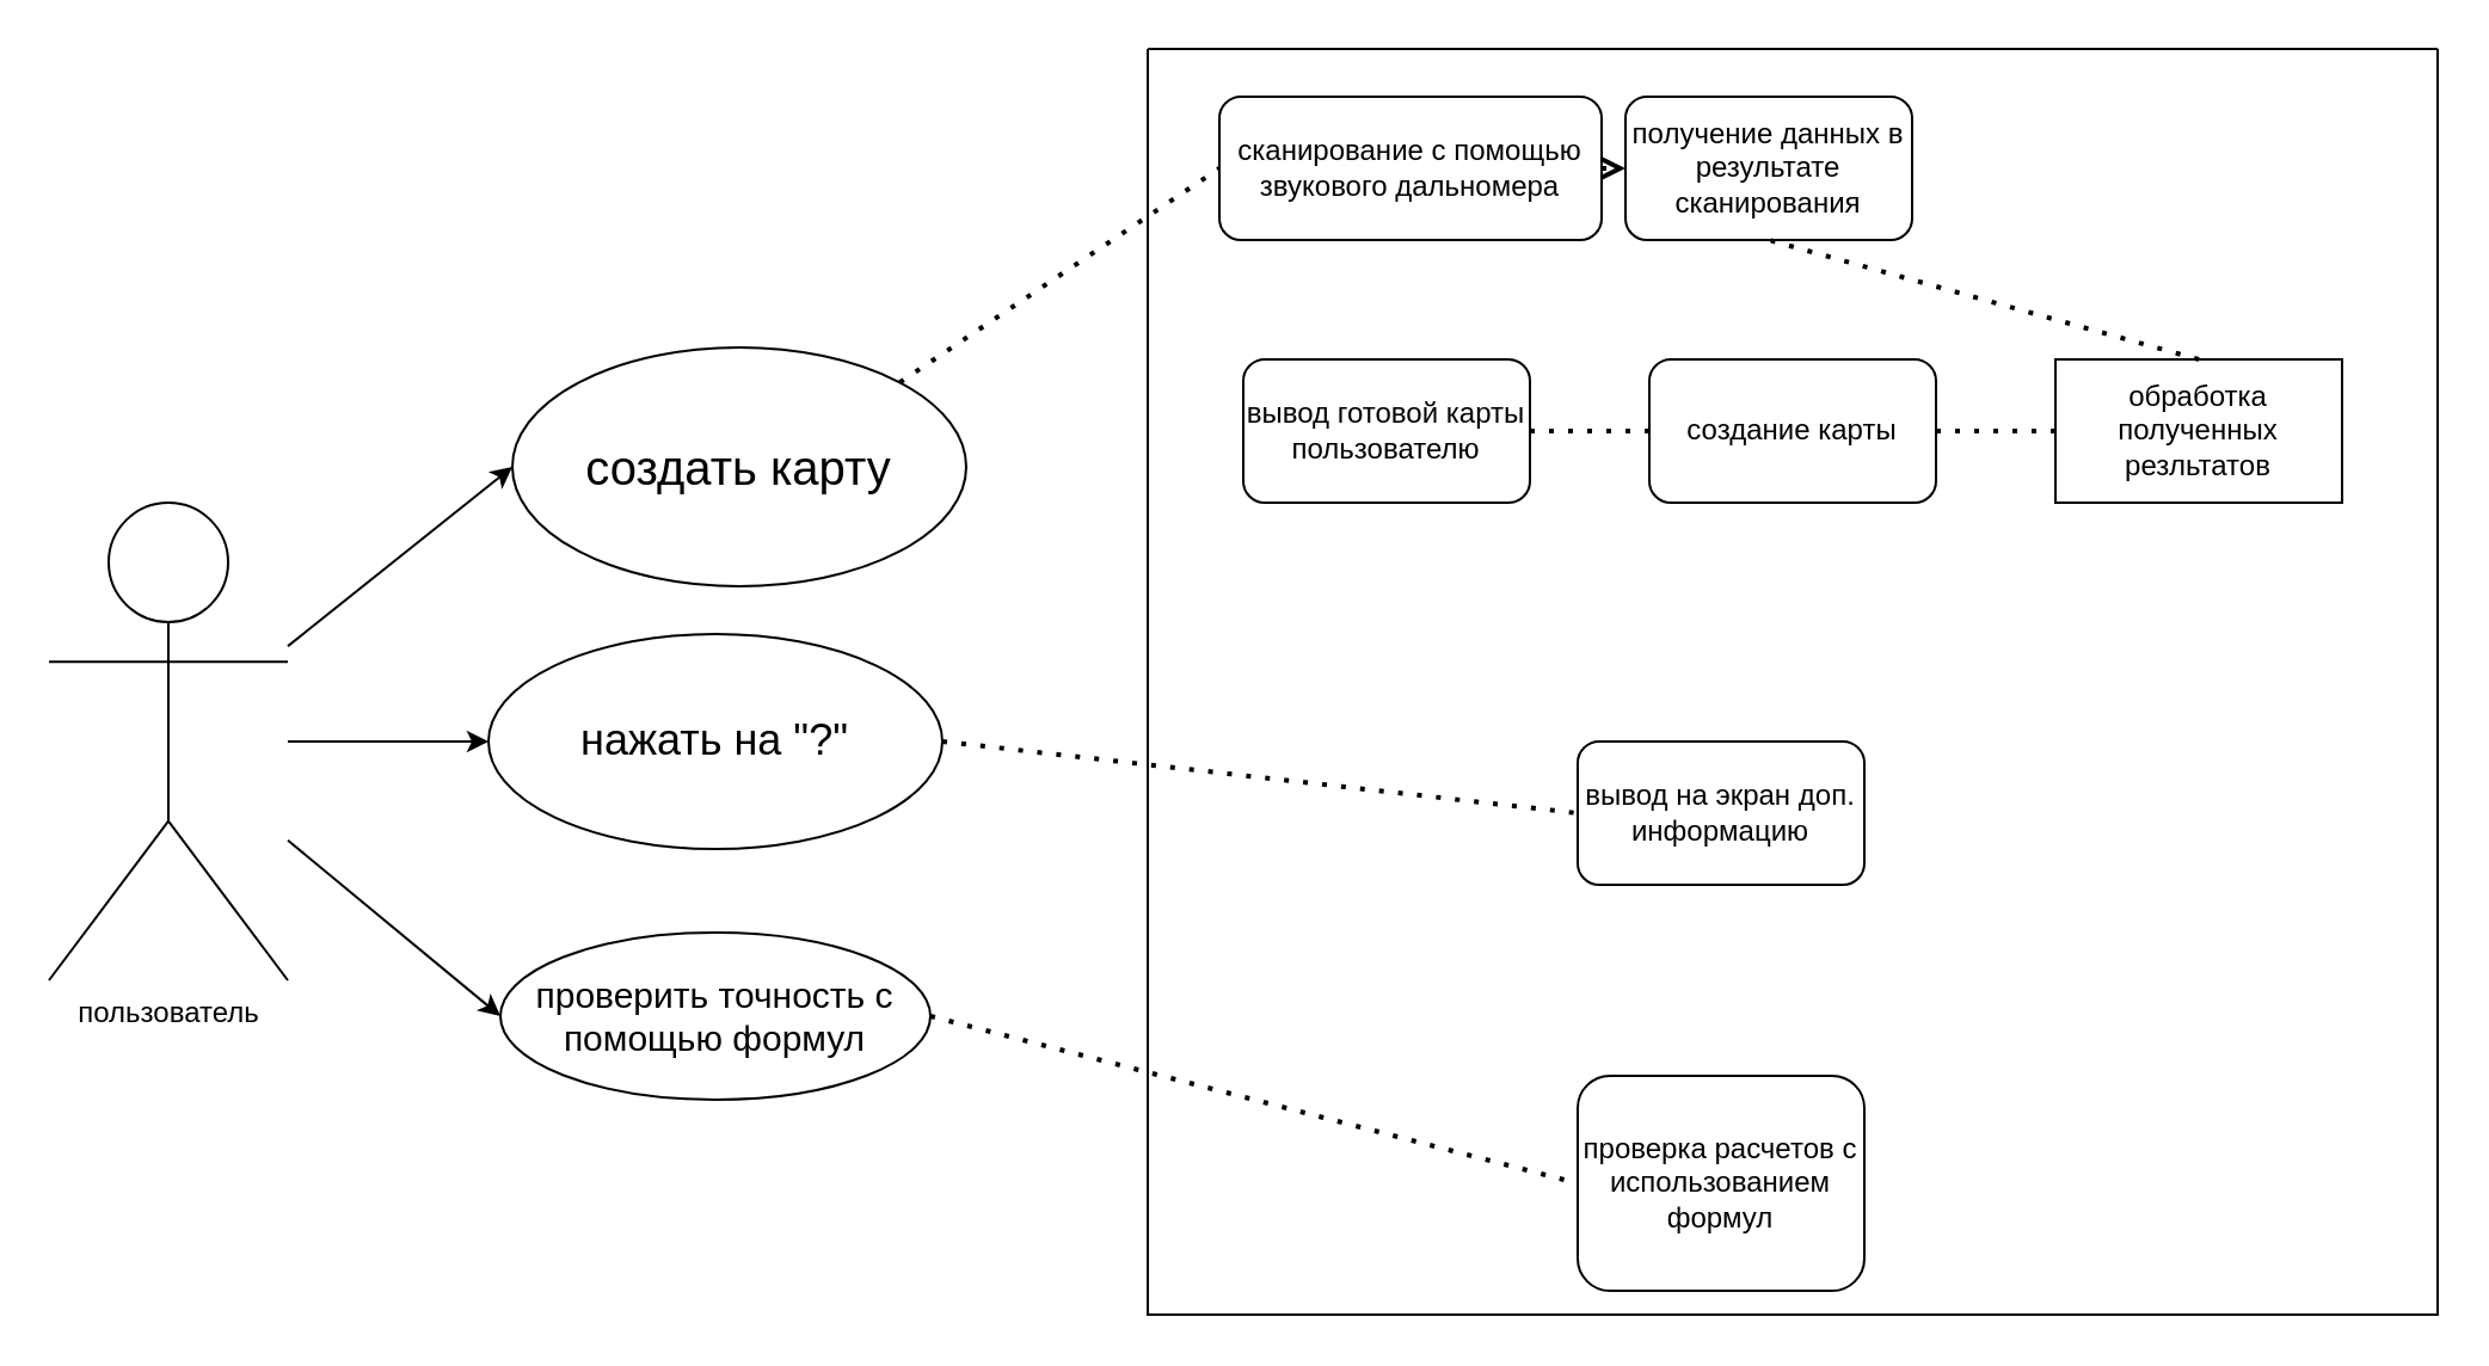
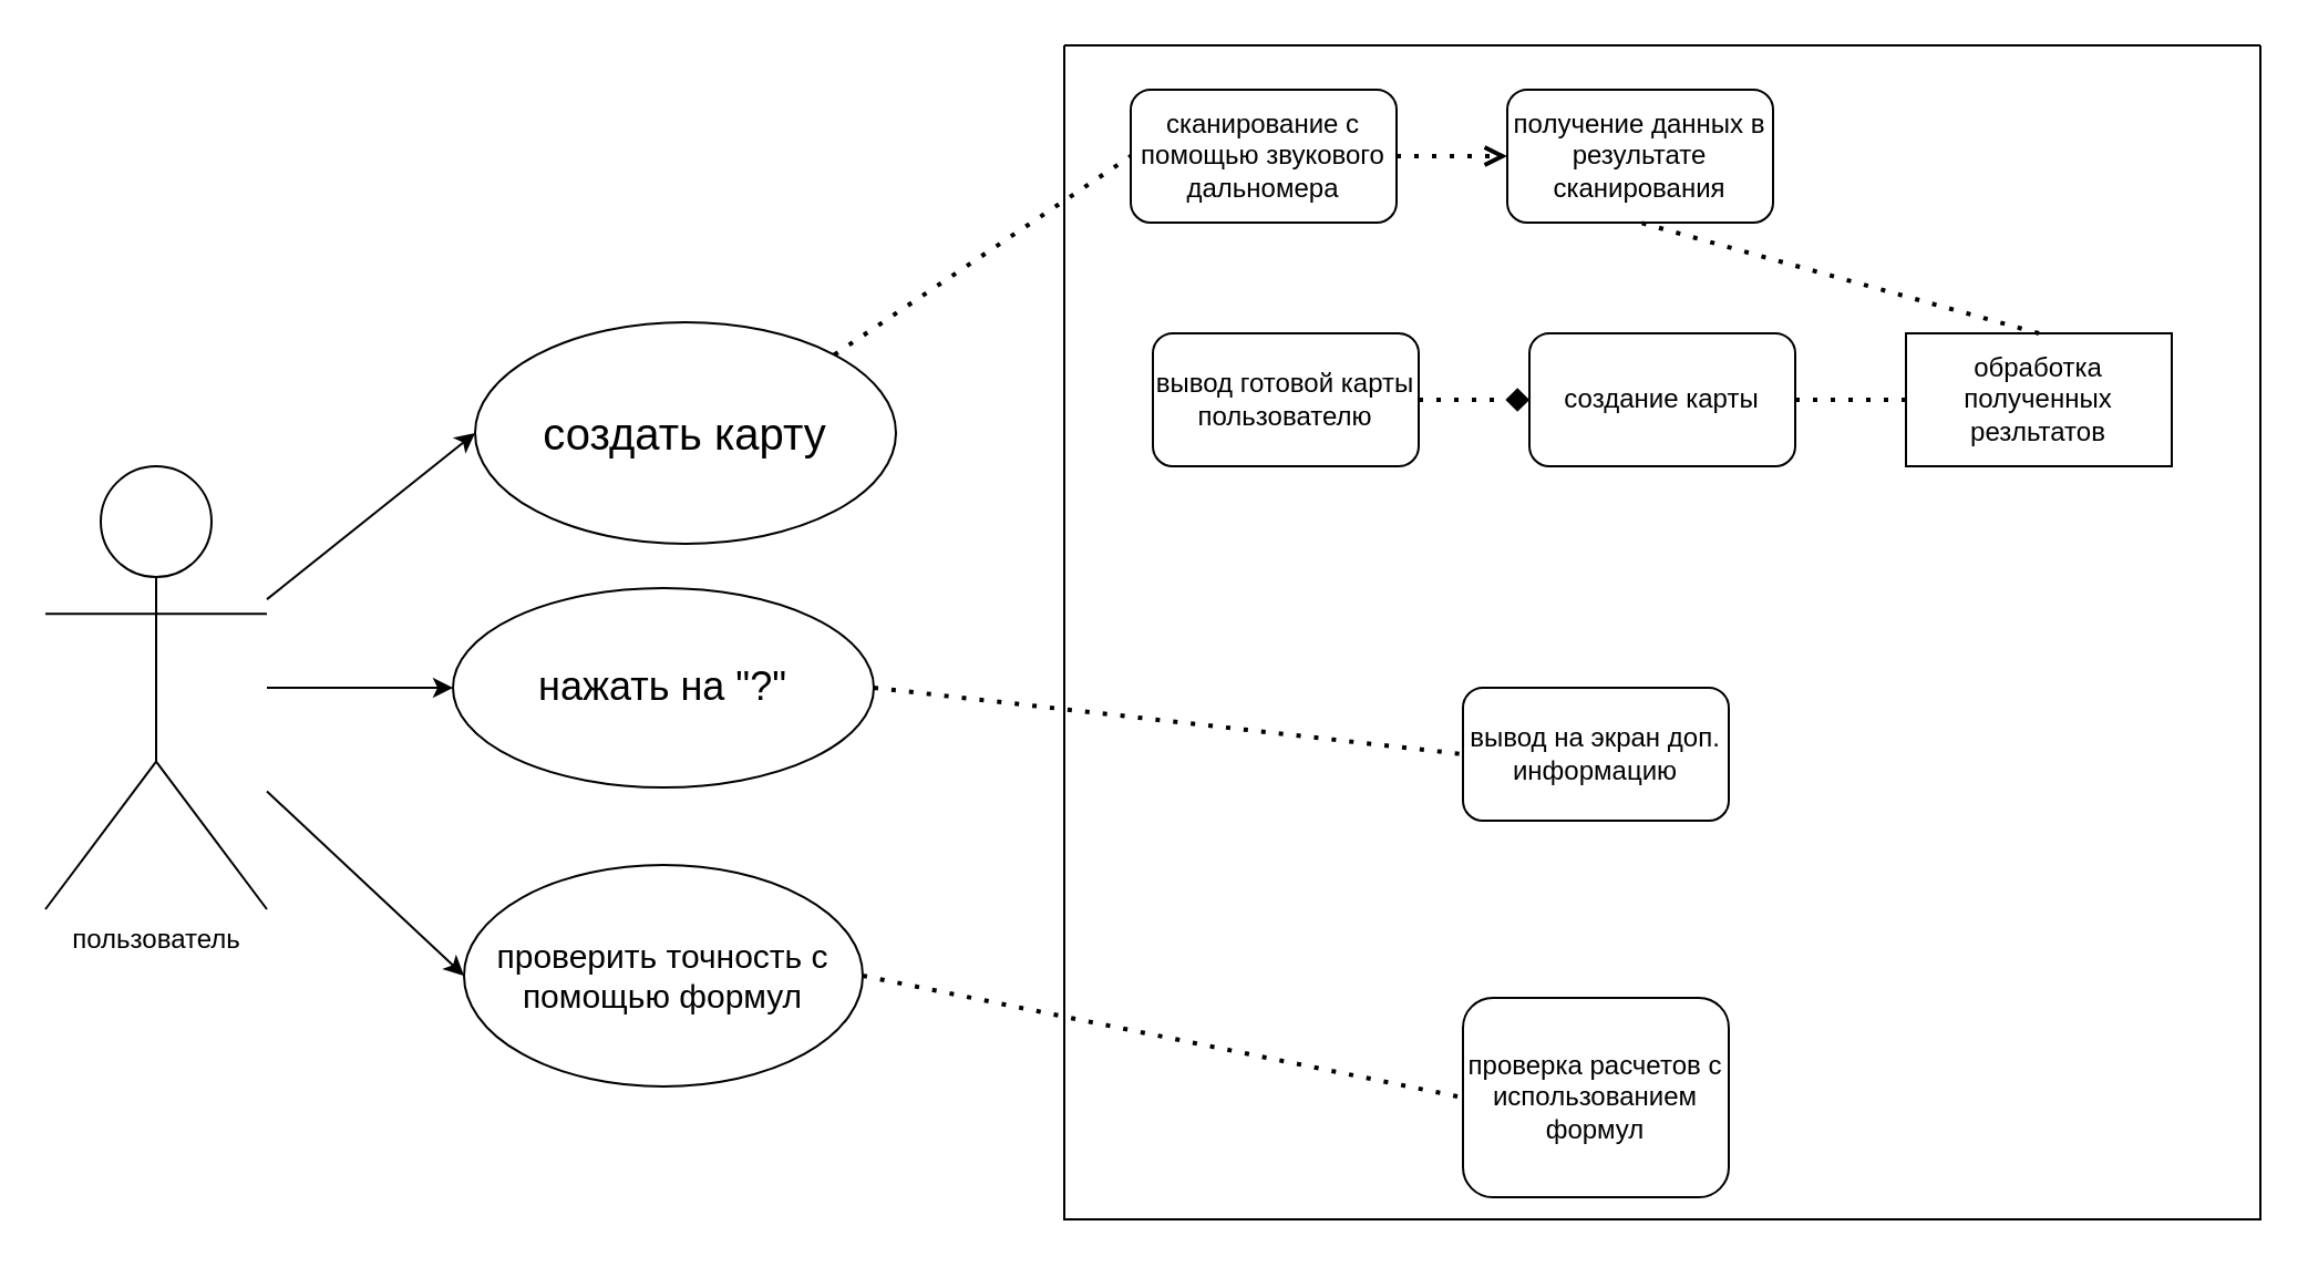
- <mxCell id="17" value="сканирование с помощью звукового дальномера" style="rounded=1;whiteSpace=wrap;html=1;" parent="14" vertex="1"><mxGeometry x="30" y="20" width="160" height="60" as="geometry" /></mxCell>
+ <mxCell id="17" value="сканирование с помощью звукового дальномера" style="rounded=1;whiteSpace=wrap;html=1;" parent="14" vertex="1"><mxGeometry x="30" y="20" width="120" height="60" as="geometry" /></mxCell>
- <mxCell id="23" value="" style="endArrow=none;dashed=1;html=1;dashPattern=1 3;strokeWidth=2;rounded=0;entryX=0;entryY=0.5;entryDx=0;entryDy=0;exitX=1;exitY=0.5;exitDx=0;exitDy=0;" parent="14" source="22" target="20" edge="1"><mxGeometry width="50" height="50" relative="1" as="geometry"><mxPoint x="60" y="300" as="sourcePoint" /><mxPoint x="110" y="250" as="targetPoint" /></mxGeometry></mxCell>
+ <mxCell id="23" value="" style="endArrow=diamond;dashed=1;html=1;dashPattern=1 3;strokeWidth=2;rounded=0;entryX=0;entryY=0.5;entryDx=0;entryDy=0;exitX=1;exitY=0.5;exitDx=0;exitDy=0;" parent="14" source="22" target="20" edge="1"><mxGeometry width="50" height="50" relative="1" as="geometry"><mxPoint x="60" y="300" as="sourcePoint" /><mxPoint x="110" y="250" as="targetPoint" /></mxGeometry></mxCell>
- <mxCell id="5" value="&lt;font style=&quot;font-size: 15px;&quot;&gt;проверить точность с помощью формул&lt;/font&gt;" style="ellipse;whiteSpace=wrap;html=1;" parent="1" vertex="1"><mxGeometry x="209" y="390" width="180" height="70" as="geometry" /></mxCell>
+ <mxCell id="5" value="&lt;font style=&quot;font-size: 15px;&quot;&gt;проверить точность с помощью формул&lt;/font&gt;" style="ellipse;whiteSpace=wrap;html=1;" parent="1" vertex="1"><mxGeometry x="209" y="390" width="180" height="100" as="geometry" /></mxCell>
